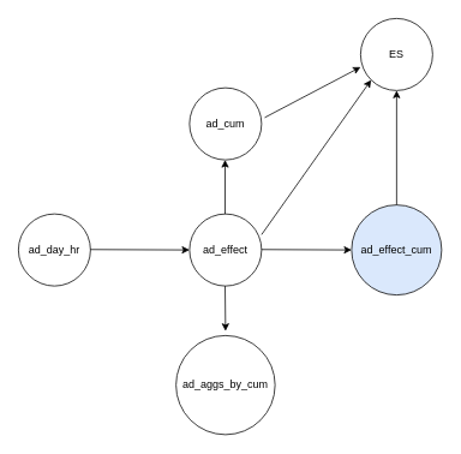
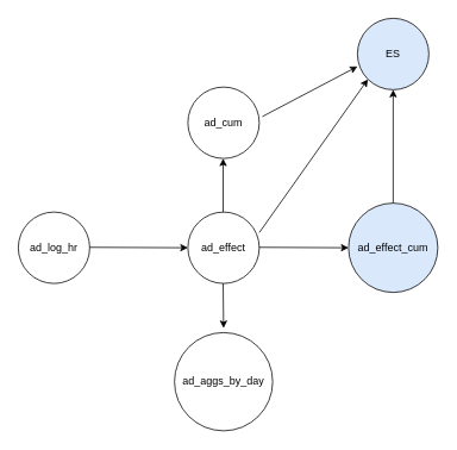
- <mxCell id="11" value="ES" style="ellipse;whiteSpace=wrap;html=1;aspect=fixed;" vertex="1" parent="1"><mxGeometry x="400" y="20" width="80" height="80" as="geometry" /></mxCell>
+ <mxCell id="11" value="ES" style="ellipse;whiteSpace=wrap;html=1;aspect=fixed;fillColor=#dae8fc;" vertex="1" parent="1"><mxGeometry x="400" y="20" width="80" height="80" as="geometry" /></mxCell>
- <mxCell id="2" value="ad_day_hr" style="ellipse;whiteSpace=wrap;html=1;aspect=fixed;" vertex="1" parent="1"><mxGeometry x="20" y="237" width="80" height="80" as="geometry" /></mxCell>
+ <mxCell id="2" value="ad_log_hr" style="ellipse;whiteSpace=wrap;html=1;aspect=fixed;" vertex="1" parent="1"><mxGeometry x="20" y="237" width="80" height="80" as="geometry" /></mxCell>
- <mxCell id="7" value="ad_aggs_by_cum" style="ellipse;whiteSpace=wrap;html=1;aspect=fixed;" vertex="1" parent="1"><mxGeometry x="195" y="372" width="110" height="110" as="geometry" /></mxCell>
+ <mxCell id="7" value="ad_aggs_by_day" style="ellipse;whiteSpace=wrap;html=1;aspect=fixed;" vertex="1" parent="1"><mxGeometry x="195" y="372" width="110" height="110" as="geometry" /></mxCell>
